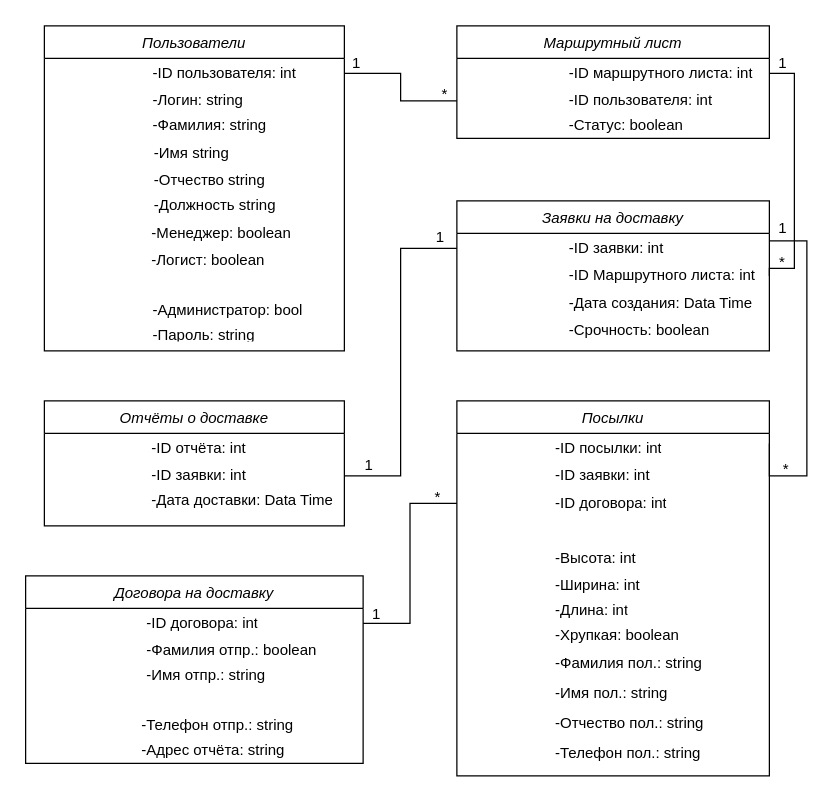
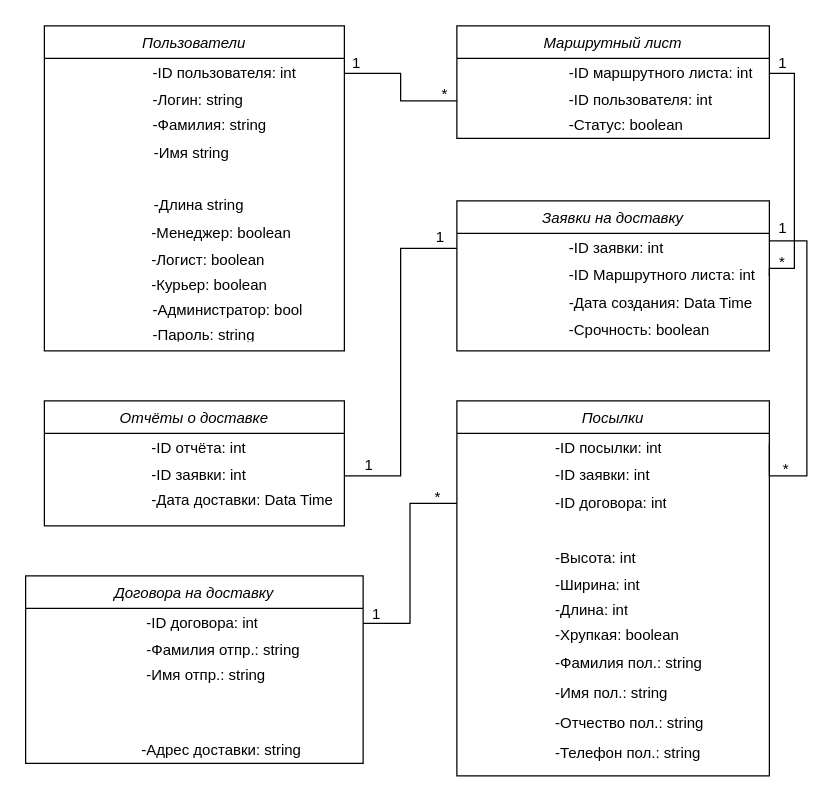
- <mxCell id="36" value="-Отчество string" style="shape=partialRectangle;html=1;whiteSpace=wrap;connectable=0;overflow=hidden;fillColor=none;top=0;left=0;bottom=0;right=0;align=left;" parent="34" vertex="1"><mxGeometry x="86" width="154" height="20" as="geometry" /></mxCell>
- <mxCell id="39" value="-Должность string" style="shape=partialRectangle;html=1;whiteSpace=wrap;connectable=0;overflow=hidden;fillColor=none;top=0;left=0;bottom=0;right=0;align=left;" parent="37" vertex="1"><mxGeometry x="86" width="154" height="20" as="geometry" /></mxCell>
+ <mxCell id="39" value="-Длина string" style="shape=partialRectangle;html=1;whiteSpace=wrap;connectable=0;overflow=hidden;fillColor=none;top=0;left=0;bottom=0;right=0;align=left;" parent="37" vertex="1"><mxGeometry x="86" width="154" height="20" as="geometry" /></mxCell>
+ <mxCell id="49" value="-Курьер: boolean" style="shape=partialRectangle;html=1;whiteSpace=wrap;connectable=0;overflow=hidden;fillColor=none;top=0;left=0;bottom=0;right=0;align=left;" parent="47" vertex="1"><mxGeometry x="84" width="156" height="20" as="geometry" /></mxCell>
- <mxCell id="134" value="-Фамилия отпр.: boolean" style="shape=partialRectangle;html=1;whiteSpace=wrap;connectable=0;overflow=hidden;fillColor=none;top=0;left=0;bottom=0;right=0;align=left;" parent="132" vertex="1"><mxGeometry x="95" width="175" height="20" as="geometry" /></mxCell>
+ <mxCell id="134" value="-Фамилия отпр.: string" style="shape=partialRectangle;html=1;whiteSpace=wrap;connectable=0;overflow=hidden;fillColor=none;top=0;left=0;bottom=0;right=0;align=left;" parent="132" vertex="1"><mxGeometry x="95" width="175" height="20" as="geometry" /></mxCell>
- <mxCell id="142" value="-Телефон отпр.: string" style="shape=partialRectangle;html=1;whiteSpace=wrap;connectable=0;overflow=hidden;fillColor=none;top=0;left=0;bottom=0;right=0;align=left;" parent="140" vertex="1"><mxGeometry x="91" width="169" height="20" as="geometry" /></mxCell>
- <mxCell id="145" value="-Адрес отчёта: string" style="shape=partialRectangle;html=1;whiteSpace=wrap;connectable=0;overflow=hidden;fillColor=none;top=0;left=0;bottom=0;right=0;align=left;" parent="143" vertex="1"><mxGeometry x="91" width="179" height="20" as="geometry" /></mxCell>
+ <mxCell id="145" value="-Адрес доставки: string" style="shape=partialRectangle;html=1;whiteSpace=wrap;connectable=0;overflow=hidden;fillColor=none;top=0;left=0;bottom=0;right=0;align=left;" parent="143" vertex="1"><mxGeometry x="91" width="179" height="20" as="geometry" /></mxCell>
